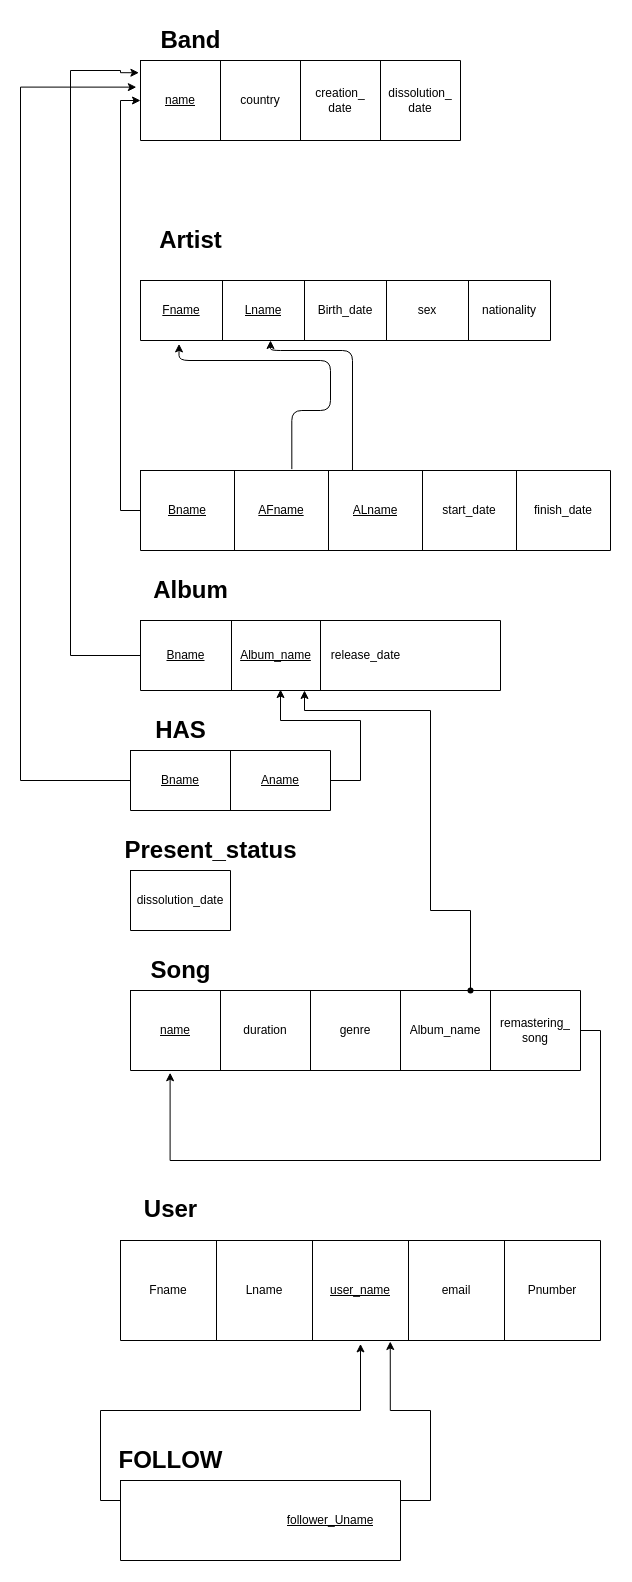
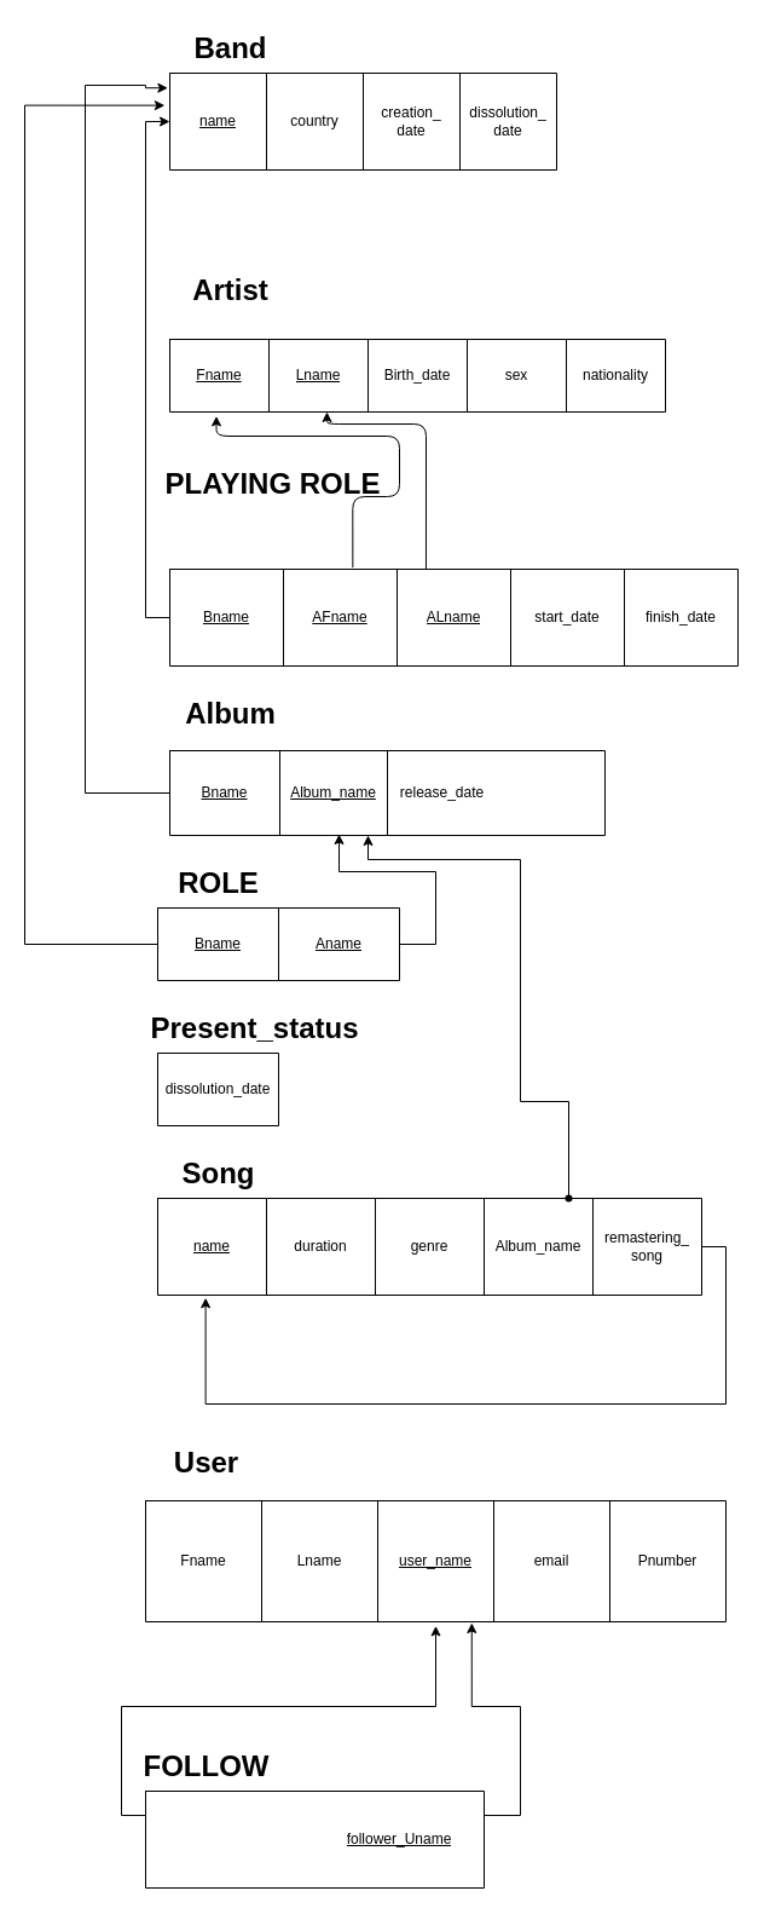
+ <mxCell id="24" value="PLAYING ROLE" style="text;strokeColor=none;fillColor=none;html=1;fontSize=24;fontStyle=1;verticalAlign=middle;align=center;" vertex="1" parent="1"><mxGeometry x="140" y="380" width="170" height="40" as="geometry" /></mxCell>
- <mxCell id="41" value="HAS" style="text;strokeColor=none;fillColor=none;html=1;fontSize=24;fontStyle=1;verticalAlign=middle;align=center;" vertex="1" parent="1"><mxGeometry x="130" y="710" width="100" height="40" as="geometry" /></mxCell>
+ <mxCell id="41" value="ROLE" style="text;strokeColor=none;fillColor=none;html=1;fontSize=24;fontStyle=1;verticalAlign=middle;align=center;" vertex="1" parent="1"><mxGeometry x="130" y="710" width="100" height="40" as="geometry" /></mxCell>
